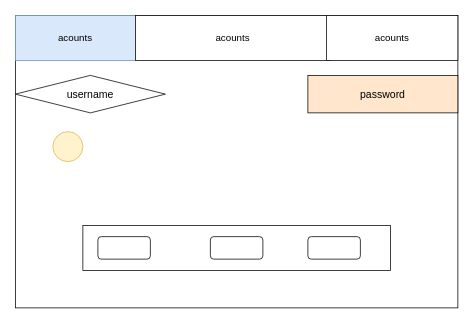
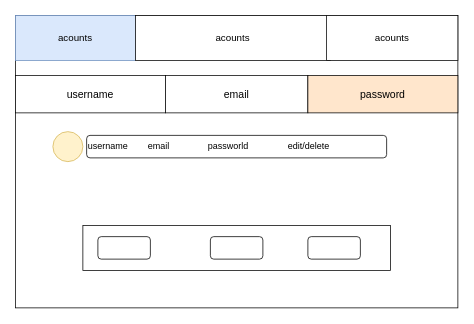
- <mxCell id="4" value="&lt;font style=&quot;font-size: 14px;&quot;&gt;username&lt;/font&gt;" style="rhombus;whiteSpace=wrap;html=1;align=center;verticalAlign=middle;" vertex="1" parent="1"><mxGeometry x="20" y="100" width="200" height="50" as="geometry" /></mxCell>
+ <mxCell id="4" value="&lt;font style=&quot;font-size: 14px;&quot;&gt;username&lt;/font&gt;" style="rounded=0;whiteSpace=wrap;html=1;align=center;verticalAlign=middle;" vertex="1" parent="1"><mxGeometry x="20" y="100" width="200" height="50" as="geometry" /></mxCell>
+ <mxCell id="5" value="&lt;font style=&quot;font-size: 14px;&quot;&gt;email&lt;/font&gt;" style="rounded=0;whiteSpace=wrap;html=1;align=center;verticalAlign=middle;" vertex="1" parent="1"><mxGeometry x="220" y="100" width="190" height="50" as="geometry" /></mxCell>
+ <mxCell id="9" value="username&lt;span style=&quot;white-space: pre;&quot;&gt;&lt;span style=&quot;white-space: pre;&quot;&gt;&lt;span style=&quot;white-space: pre;&quot;&gt;&#09;&lt;/span&gt;&lt;/span&gt;&lt;/span&gt;email&lt;span style=&quot;white-space: pre;&quot;&gt;&#09;&lt;/span&gt;&lt;span style=&quot;white-space: pre;&quot;&gt;&#09;&lt;/span&gt;passworld&lt;span style=&quot;white-space: pre;&quot;&gt;&#09;&lt;/span&gt;&lt;span style=&quot;white-space: pre;&quot;&gt;&#09;&lt;/span&gt;edit/delete" style="rounded=1;whiteSpace=wrap;html=1;align=left;" vertex="1" parent="1"><mxGeometry x="115" y="180" width="400" height="30" as="geometry" /></mxCell>
